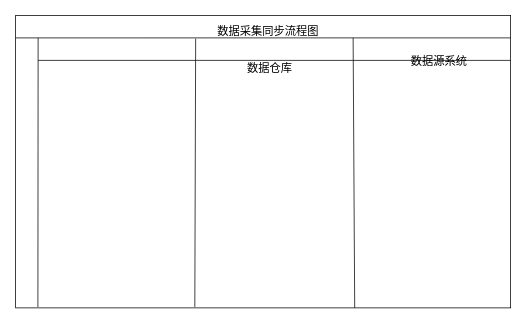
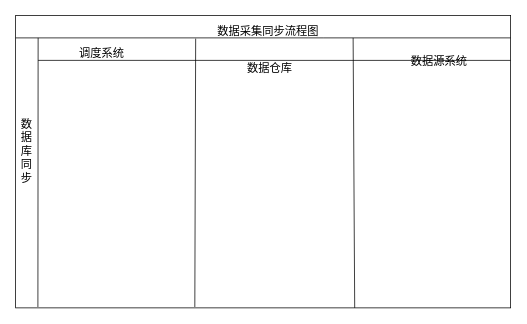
+ <mxCell id="10" value="调度系统" style="text;html=1;strokeColor=none;fillColor=none;align=center;verticalAlign=middle;whiteSpace=wrap;rounded=0;fontSize=15;" vertex="1" parent="1"><mxGeometry x="100" y="60" width="70" height="20" as="geometry" /></mxCell>
+ <mxCell id="6" value="数据库同步" style="text;html=1;strokeColor=none;fillColor=none;align=center;verticalAlign=middle;whiteSpace=wrap;rounded=0;fontSize=15;" vertex="1" parent="1"><mxGeometry x="20" y="160" width="30" height="80" as="geometry" /></mxCell>
